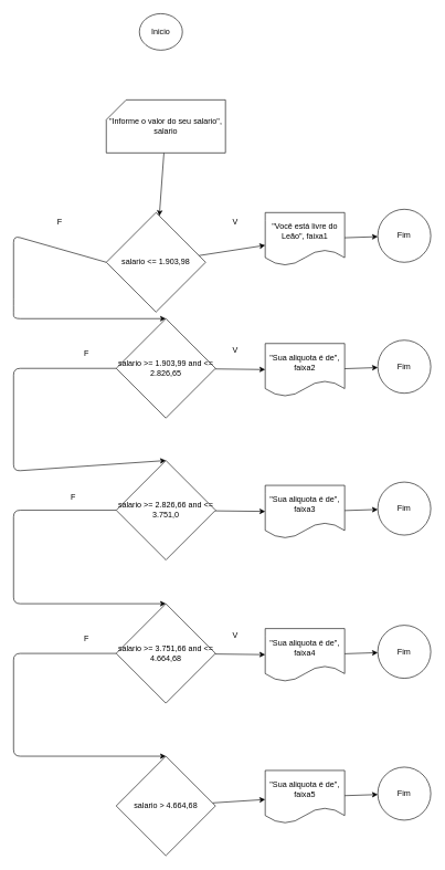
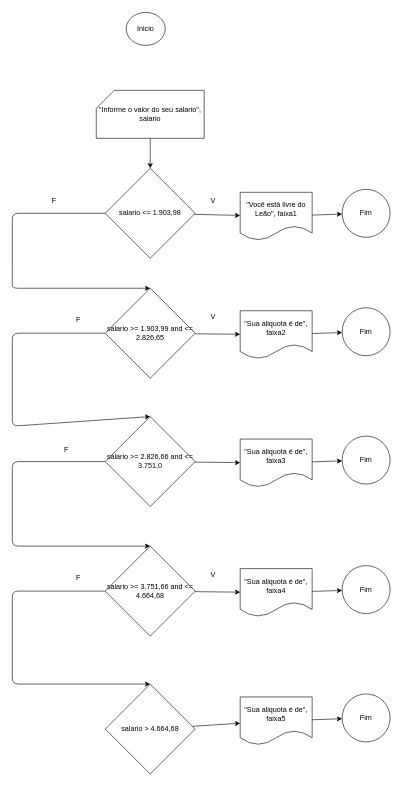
- <mxCell id="7" value="salario &amp;lt;= 1.903,98" style="rhombus;whiteSpace=wrap;html=1;" vertex="1" parent="1"><mxGeometry x="160" y="320" width="150" height="150" as="geometry" /></mxCell>
+ <mxCell id="7" value="salario &amp;lt;= 1.903,98" style="rhombus;whiteSpace=wrap;html=1;" vertex="1" parent="1"><mxGeometry x="175" y="280" width="150" height="150" as="geometry" /></mxCell>
